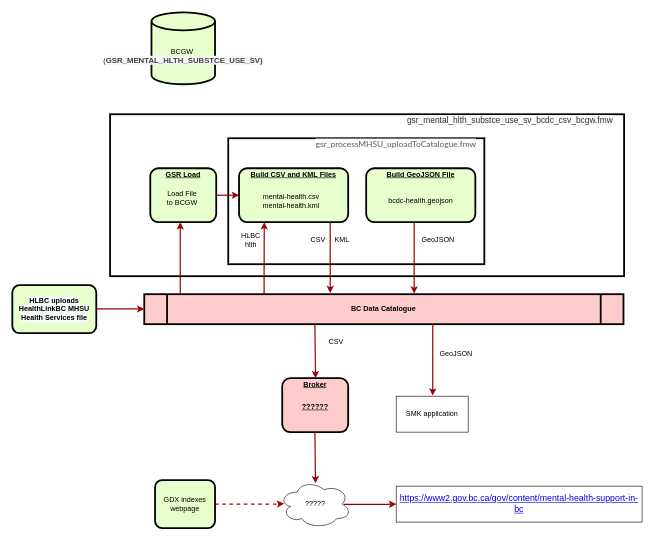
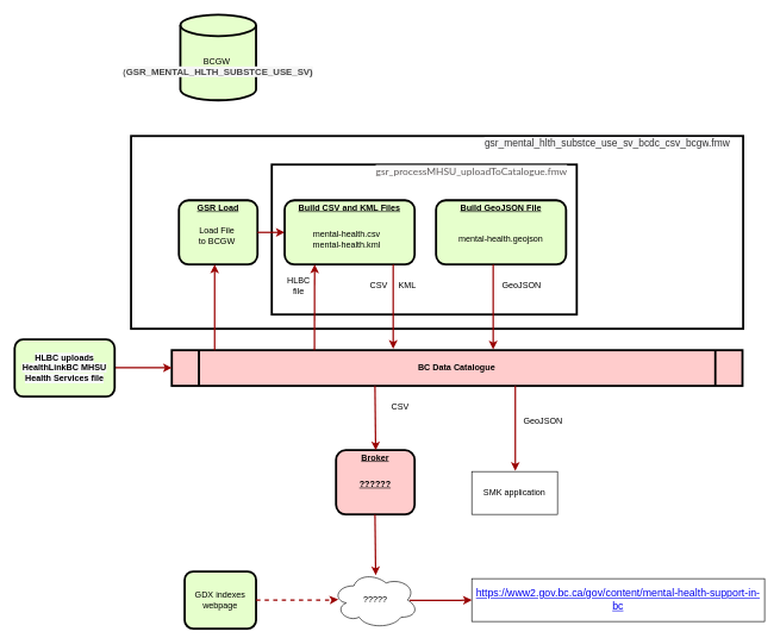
- <mxCell id="22" value="bcdc-health.geojson" style="text;html=1;strokeColor=none;fillColor=none;align=center;verticalAlign=middle;whiteSpace=wrap;rounded=0;" parent="1" vertex="1"><mxGeometry x="634" y="310" width="134" height="50" as="geometry" /></mxCell>
+ <mxCell id="22" value="mental-health.geojson" style="text;html=1;strokeColor=none;fillColor=none;align=center;verticalAlign=middle;whiteSpace=wrap;rounded=0;" parent="1" vertex="1"><mxGeometry x="634" y="310" width="134" height="50" as="geometry" /></mxCell>
- <mxCell id="17" value="HLBC&lt;br&gt;hlth" style="text;html=1;strokeColor=none;fillColor=none;align=center;verticalAlign=middle;whiteSpace=wrap;rounded=0;" parent="1" vertex="1"><mxGeometry x="398" y="390" width="40" height="20" as="geometry" /></mxCell>
+ <mxCell id="17" value="HLBC&lt;br&gt;file" style="text;html=1;strokeColor=none;fillColor=none;align=center;verticalAlign=middle;whiteSpace=wrap;rounded=0;" parent="1" vertex="1"><mxGeometry x="398" y="390" width="40" height="20" as="geometry" /></mxCell>
